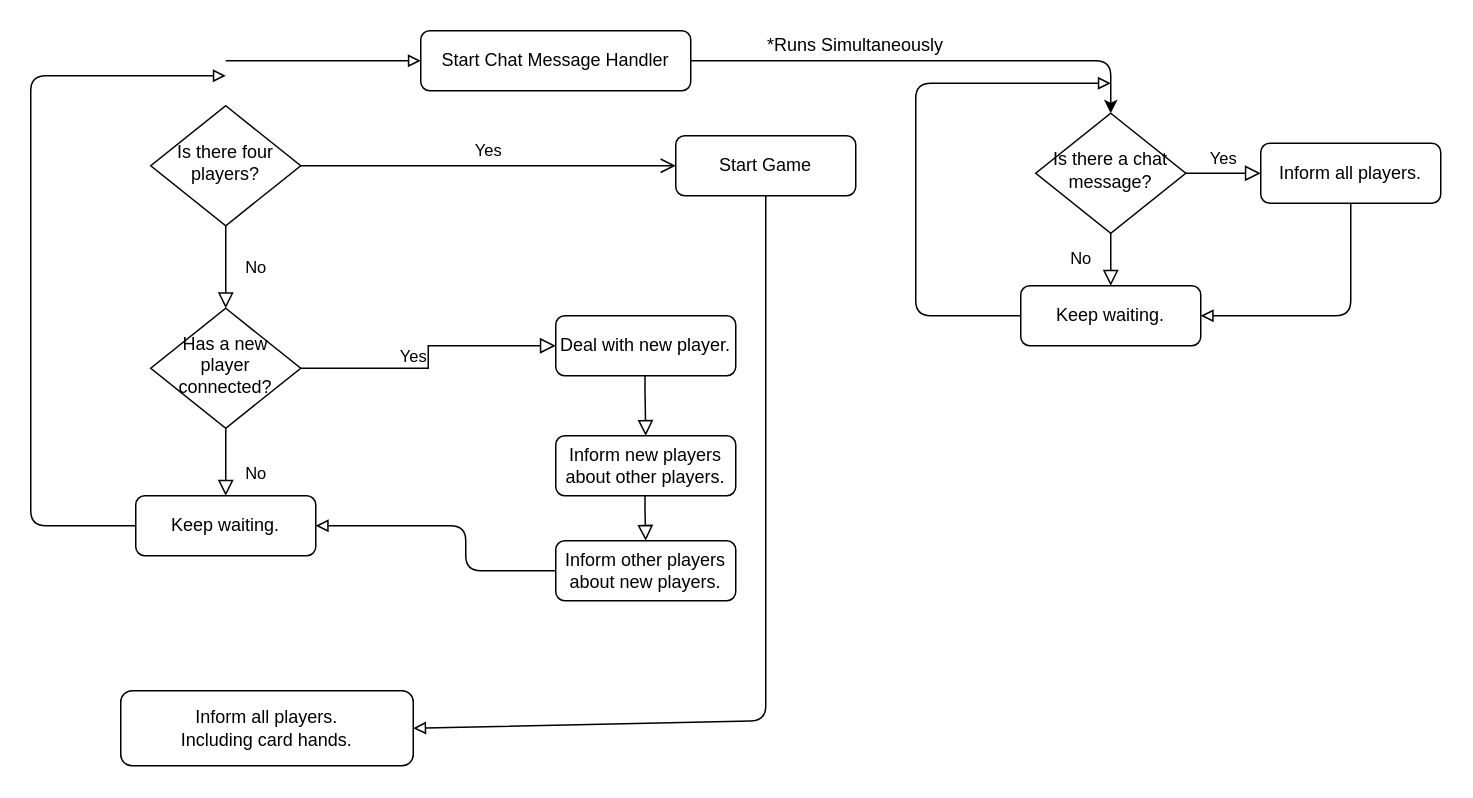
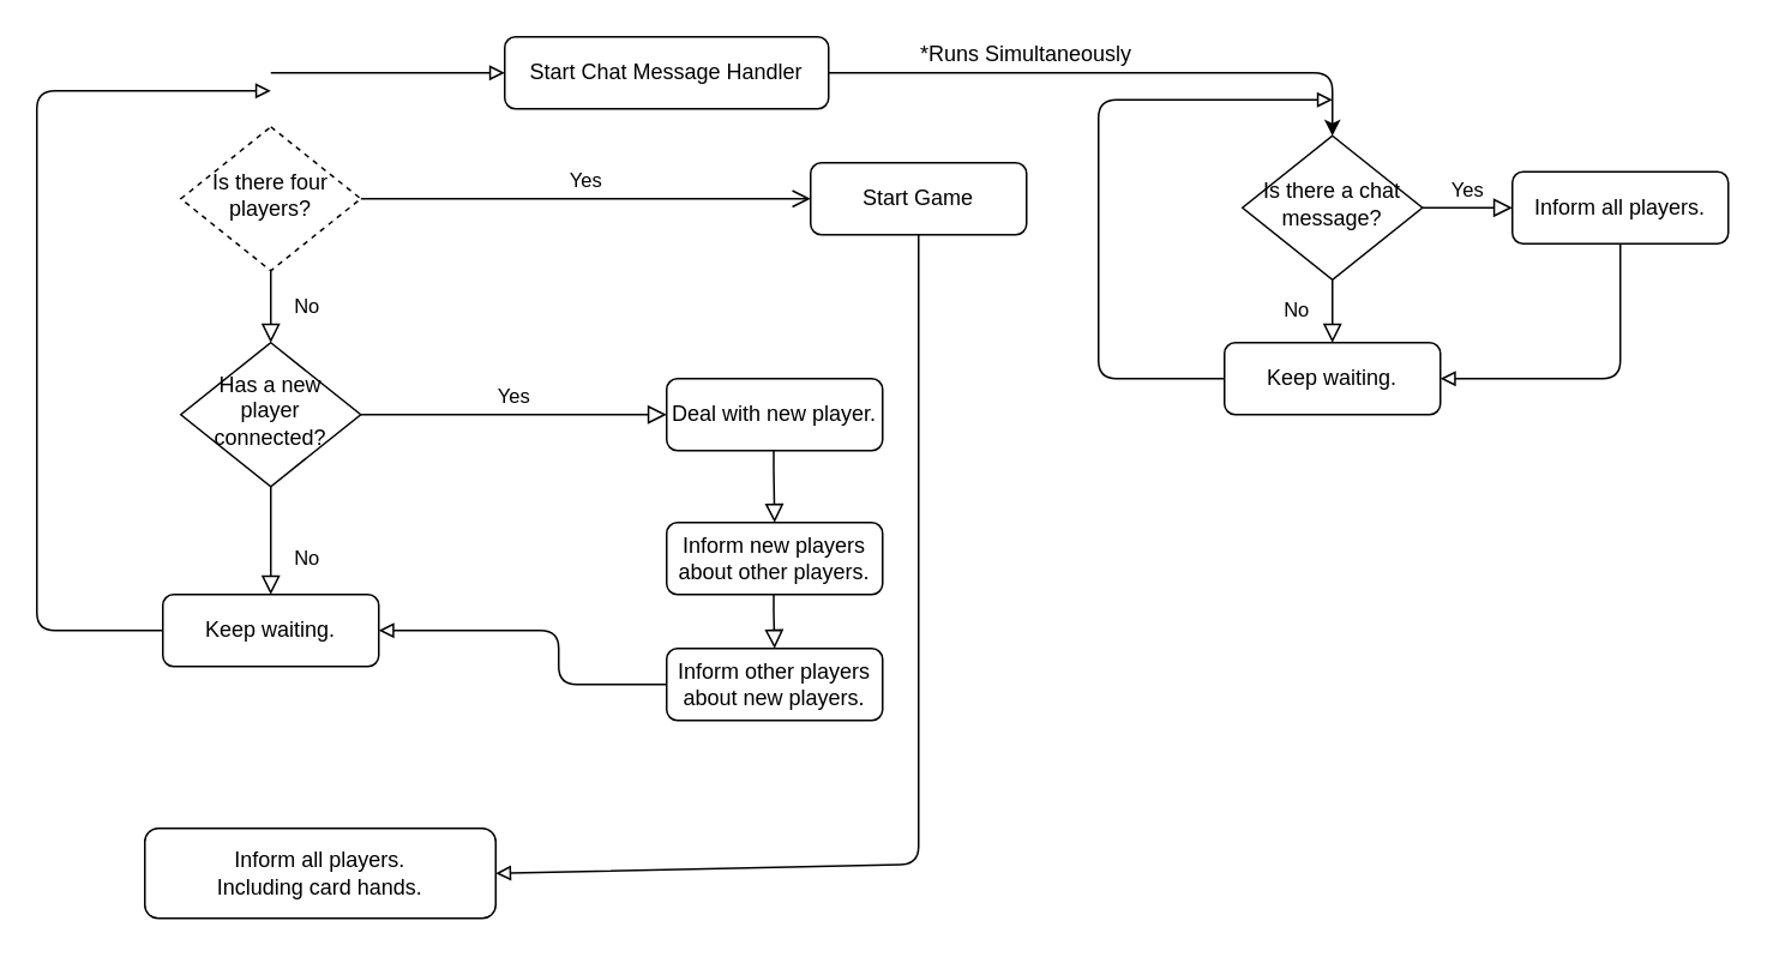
- <mxCell id="4" value="Is there four players?" style="rhombus;whiteSpace=wrap;html=1;shadow=0;fontFamily=Helvetica;fontSize=12;align=center;strokeWidth=1;spacing=6;spacingTop=-4;" parent="1" vertex="1"><mxGeometry x="100" y="70" width="100" height="80" as="geometry" /></mxCell>
+ <mxCell id="4" value="Is there four players?" style="rhombus;whiteSpace=wrap;html=1;shadow=0;fontFamily=Helvetica;fontSize=12;align=center;strokeWidth=1;spacing=6;spacingTop=-4;dashed=1;" parent="1" vertex="1"><mxGeometry x="100" y="70" width="100" height="80" as="geometry" /></mxCell>
- <mxCell id="8" value="Has a new player connected?" style="rhombus;whiteSpace=wrap;html=1;shadow=0;fontFamily=Helvetica;fontSize=12;align=center;strokeWidth=1;spacing=6;spacingTop=-4;" parent="1" vertex="1"><mxGeometry x="100" y="205" width="100" height="80" as="geometry" /></mxCell>
+ <mxCell id="8" value="Has a new player connected?" style="rhombus;whiteSpace=wrap;html=1;shadow=0;fontFamily=Helvetica;fontSize=12;align=center;strokeWidth=1;spacing=6;spacingTop=-4;" parent="1" vertex="1"><mxGeometry x="100" y="190" width="100" height="80" as="geometry" /></mxCell>
